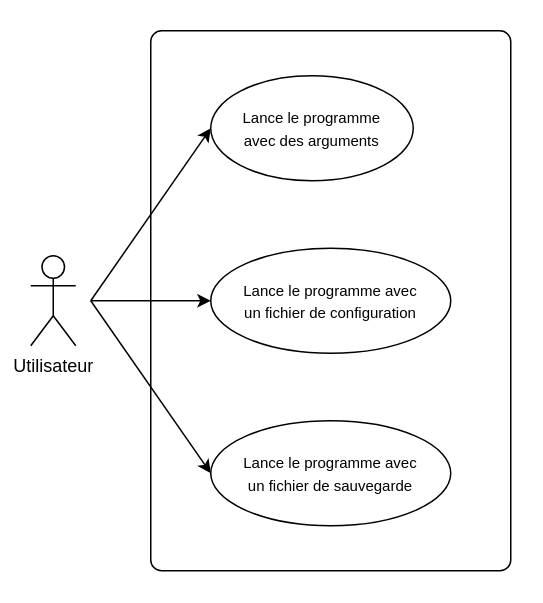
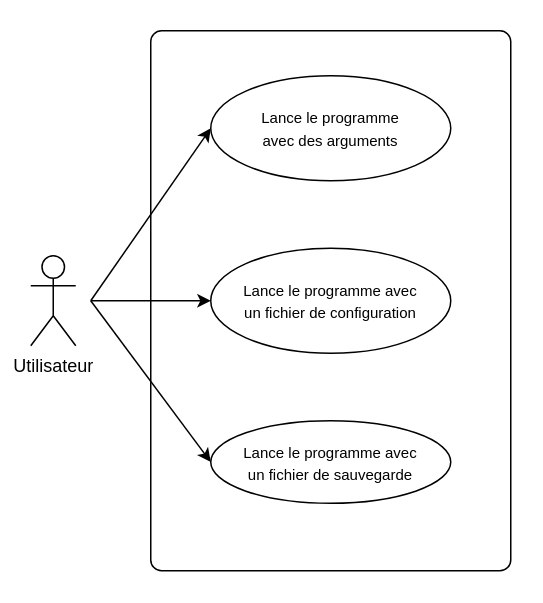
- <mxCell id="8" value="&lt;font style=&quot;font-size: 10px;&quot;&gt;Lance le programme&lt;br&gt;avec des arguments&lt;br&gt;&lt;/font&gt;" style="ellipse;whiteSpace=wrap;html=1;" parent="1" vertex="1"><mxGeometry x="140" y="50" width="135" height="70" as="geometry" /></mxCell>
+ <mxCell id="8" value="&lt;font style=&quot;font-size: 10px;&quot;&gt;Lance le programme&lt;br&gt;avec des arguments&lt;br&gt;&lt;/font&gt;" style="ellipse;whiteSpace=wrap;html=1;" parent="1" vertex="1"><mxGeometry x="140" y="50" width="160" height="70" as="geometry" /></mxCell>
- <mxCell id="4" value="&lt;font style=&quot;font-size: 10px;&quot;&gt;Lance le programme avec&lt;br&gt;un fichier de sauvegarde&lt;/font&gt;" style="ellipse;whiteSpace=wrap;html=1;" parent="1" vertex="1"><mxGeometry x="140" y="280" width="160" height="70" as="geometry" /></mxCell>
+ <mxCell id="4" value="&lt;font style=&quot;font-size: 10px;&quot;&gt;Lance le programme avec&lt;br&gt;un fichier de sauvegarde&lt;/font&gt;" style="ellipse;whiteSpace=wrap;html=1;" parent="1" vertex="1"><mxGeometry x="140" y="280" width="160" height="55" as="geometry" /></mxCell>
